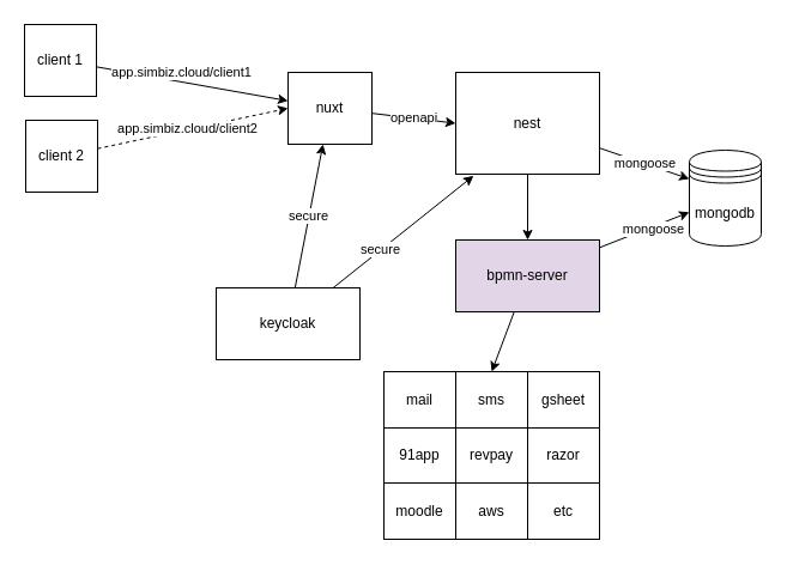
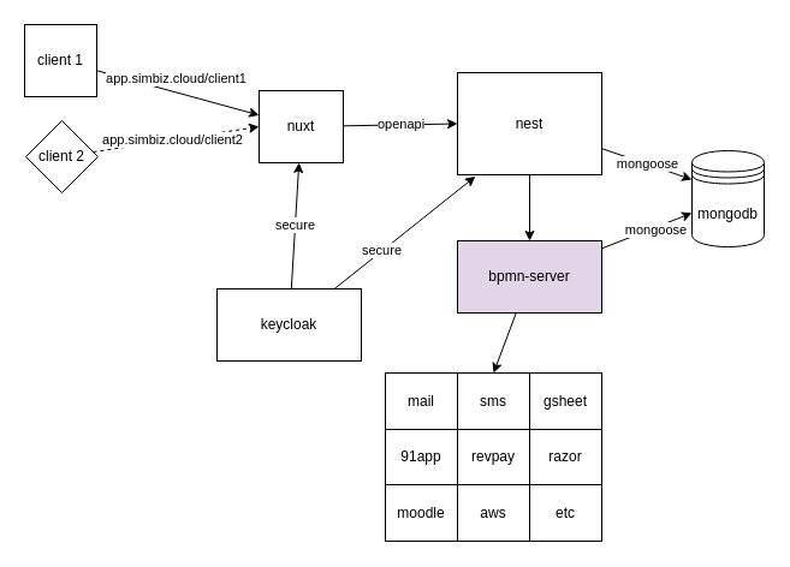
- <mxCell id="9" value="nuxt" style="whiteSpace=wrap;html=1;rounded=0;" vertex="1" parent="1"><mxGeometry x="240" y="60" width="70" height="60" as="geometry" /></mxCell>
+ <mxCell id="9" value="nuxt" style="whiteSpace=wrap;html=1;rounded=0;" vertex="1" parent="1"><mxGeometry x="215" y="75" width="70" height="60" as="geometry" /></mxCell>
- <mxCell id="7" value="client 2" style="rounded=0;whiteSpace=wrap;html=1;" vertex="1" parent="1"><mxGeometry x="21" y="100" width="60" height="60" as="geometry" /></mxCell>
+ <mxCell id="7" value="client 2" style="rhombus;whiteSpace=wrap;html=1;" vertex="1" parent="1"><mxGeometry x="21" y="100" width="60" height="60" as="geometry" /></mxCell>
